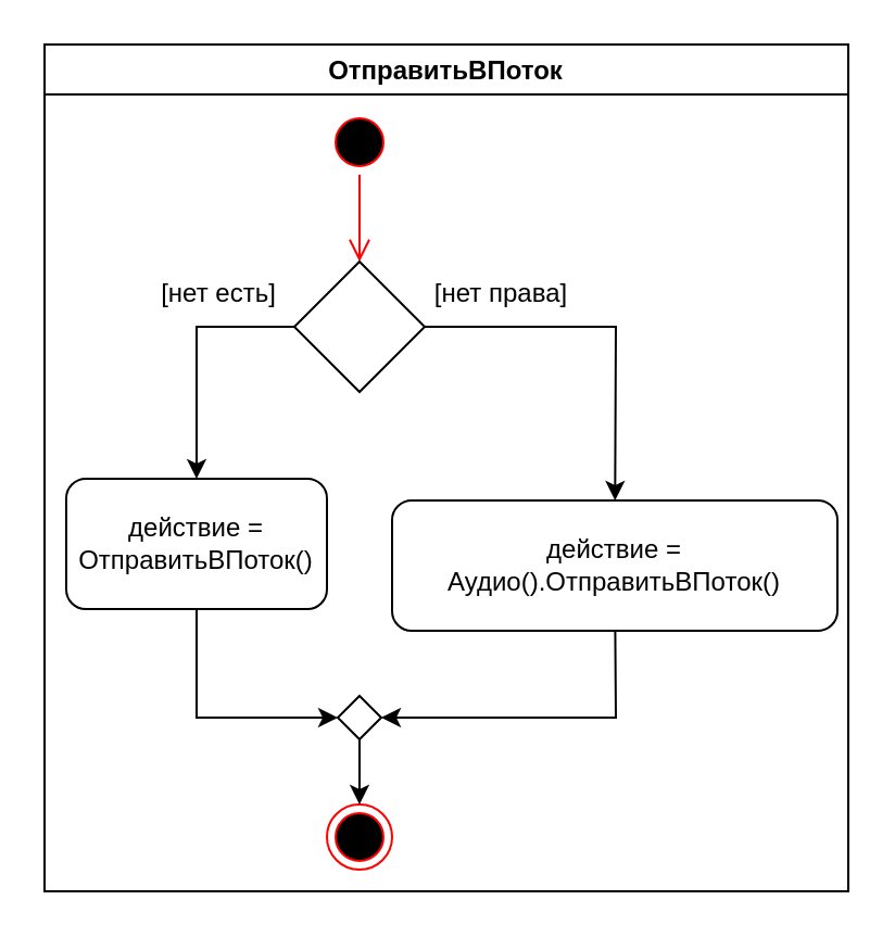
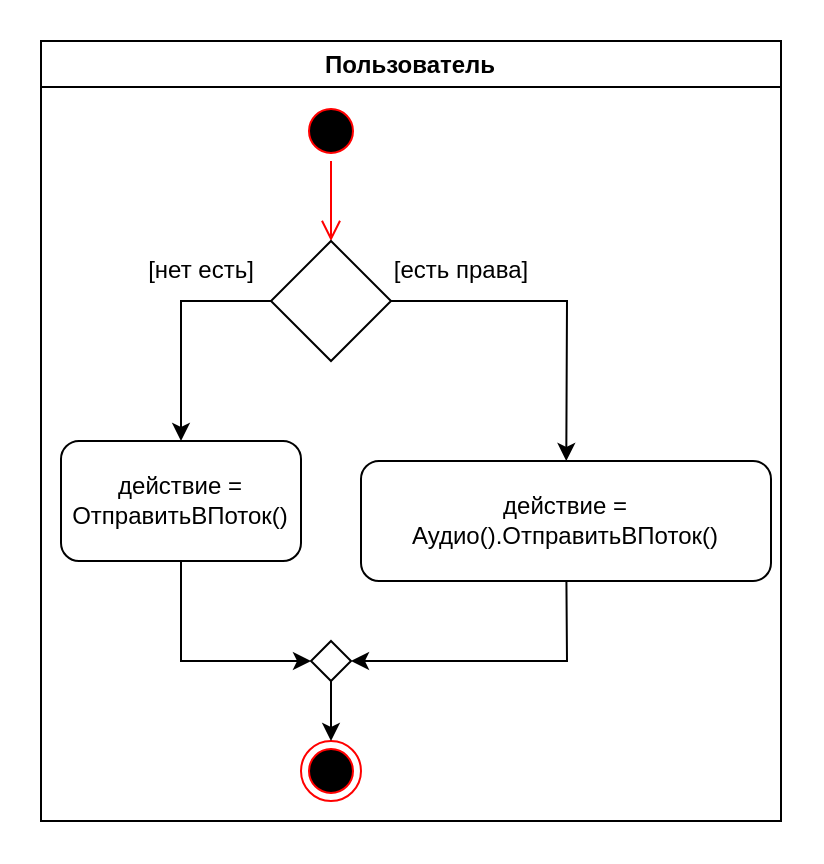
- <mxCell id="2" value="ОтправитьВПоток" style="swimlane;" vertex="1" parent="1"><mxGeometry x="20" y="20" width="370" height="390" as="geometry" /></mxCell>
+ <mxCell id="2" value="Пользователь" style="swimlane;" vertex="1" parent="1"><mxGeometry x="20" y="20" width="370" height="390" as="geometry" /></mxCell>
- <mxCell id="16" value="[нет права]" style="text;html=1;align=center;verticalAlign=middle;resizable=0;points=[];autosize=1;strokeColor=none;fillColor=none;" vertex="1" parent="2"><mxGeometry x="170" y="105" width="80" height="20" as="geometry" /></mxCell>
+ <mxCell id="16" value="[есть права]" style="text;html=1;align=center;verticalAlign=middle;resizable=0;points=[];autosize=1;strokeColor=none;fillColor=none;" vertex="1" parent="2"><mxGeometry x="170" y="105" width="80" height="20" as="geometry" /></mxCell>
